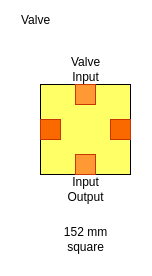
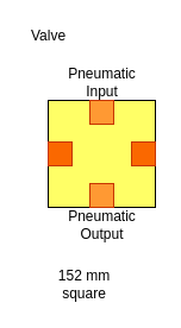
- <mxCell id="9" value="Valve" style="text;html=1;align=center;verticalAlign=middle;resizable=0;points=[];;autosize=1;" vertex="1" parent="1"><mxGeometry x="15" y="10" width="40" height="20" as="geometry" /></mxCell>
+ <mxCell id="9" value="Valve" style="text;html=1;align=center;verticalAlign=middle;resizable=0;points=[];;autosize=1;" vertex="1" parent="1"><mxGeometry x="20" y="20" width="40" height="20" as="geometry" /></mxCell>
- <mxCell id="7" value="Valve&lt;br&gt;Input" style="text;html=1;align=center;verticalAlign=middle;resizable=0;points=[];;autosize=1;" vertex="1" parent="1"><mxGeometry x="50" y="54" width="70" height="30" as="geometry" /></mxCell>
+ <mxCell id="7" value="Pneumatic&lt;br&gt;Input" style="text;html=1;align=center;verticalAlign=middle;resizable=0;points=[];;autosize=1;" vertex="1" parent="1"><mxGeometry x="50" y="54" width="70" height="30" as="geometry" /></mxCell>
- <mxCell id="8" value="Input&lt;br&gt;Output" style="text;html=1;align=center;verticalAlign=middle;resizable=0;points=[];;autosize=1;" vertex="1" parent="1"><mxGeometry x="50" y="174" width="70" height="30" as="geometry" /></mxCell>
+ <mxCell id="8" value="Pneumatic&lt;br&gt;Output" style="text;html=1;align=center;verticalAlign=middle;resizable=0;points=[];;autosize=1;" vertex="1" parent="1"><mxGeometry x="50" y="174" width="70" height="30" as="geometry" /></mxCell>
- <mxCell id="10" value="152 mm&lt;br&gt;square" style="text;html=1;align=center;verticalAlign=middle;resizable=0;points=[];;autosize=1;" vertex="1" parent="1"><mxGeometry x="55" y="224" width="60" height="30" as="geometry" /></mxCell>
+ <mxCell id="10" value="152 mm&lt;br&gt;square" style="text;html=1;align=center;verticalAlign=middle;resizable=0;points=[];;autosize=1;" vertex="1" parent="1"><mxGeometry x="40" y="224" width="60" height="30" as="geometry" /></mxCell>
